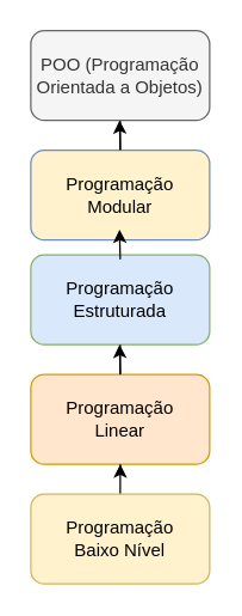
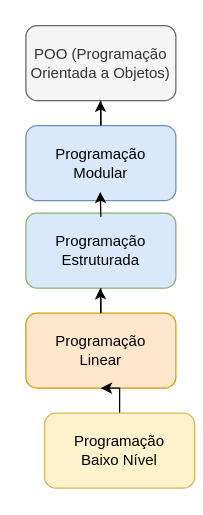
- <mxCell id="4" value="Programação&lt;br&gt;Modular" style="rounded=1;whiteSpace=wrap;html=1;fillColor=#fff2cc;strokeColor=#6c8ebf;" vertex="1" parent="1"><mxGeometry x="20" y="100" width="120" height="60" as="geometry" /></mxCell>
+ <mxCell id="4" value="Programação&lt;br&gt;Modular" style="rounded=1;whiteSpace=wrap;html=1;fillColor=#dae8fc;strokeColor=#6c8ebf;" vertex="1" parent="1"><mxGeometry x="20" y="100" width="120" height="60" as="geometry" /></mxCell>
- <mxCell id="9" value="Programação&lt;br&gt;Baixo Nível" style="rounded=1;whiteSpace=wrap;html=1;fillColor=#fff2cc;strokeColor=#d6b656;" vertex="1" parent="1"><mxGeometry x="20" y="330" width="120" height="60" as="geometry" /></mxCell>
+ <mxCell id="9" value="Programação&lt;br&gt;Baixo Nível" style="rounded=1;whiteSpace=wrap;html=1;fillColor=#fff2cc;strokeColor=#d6b656;" vertex="1" parent="1"><mxGeometry x="35" y="330" width="120" height="60" as="geometry" /></mxCell>
